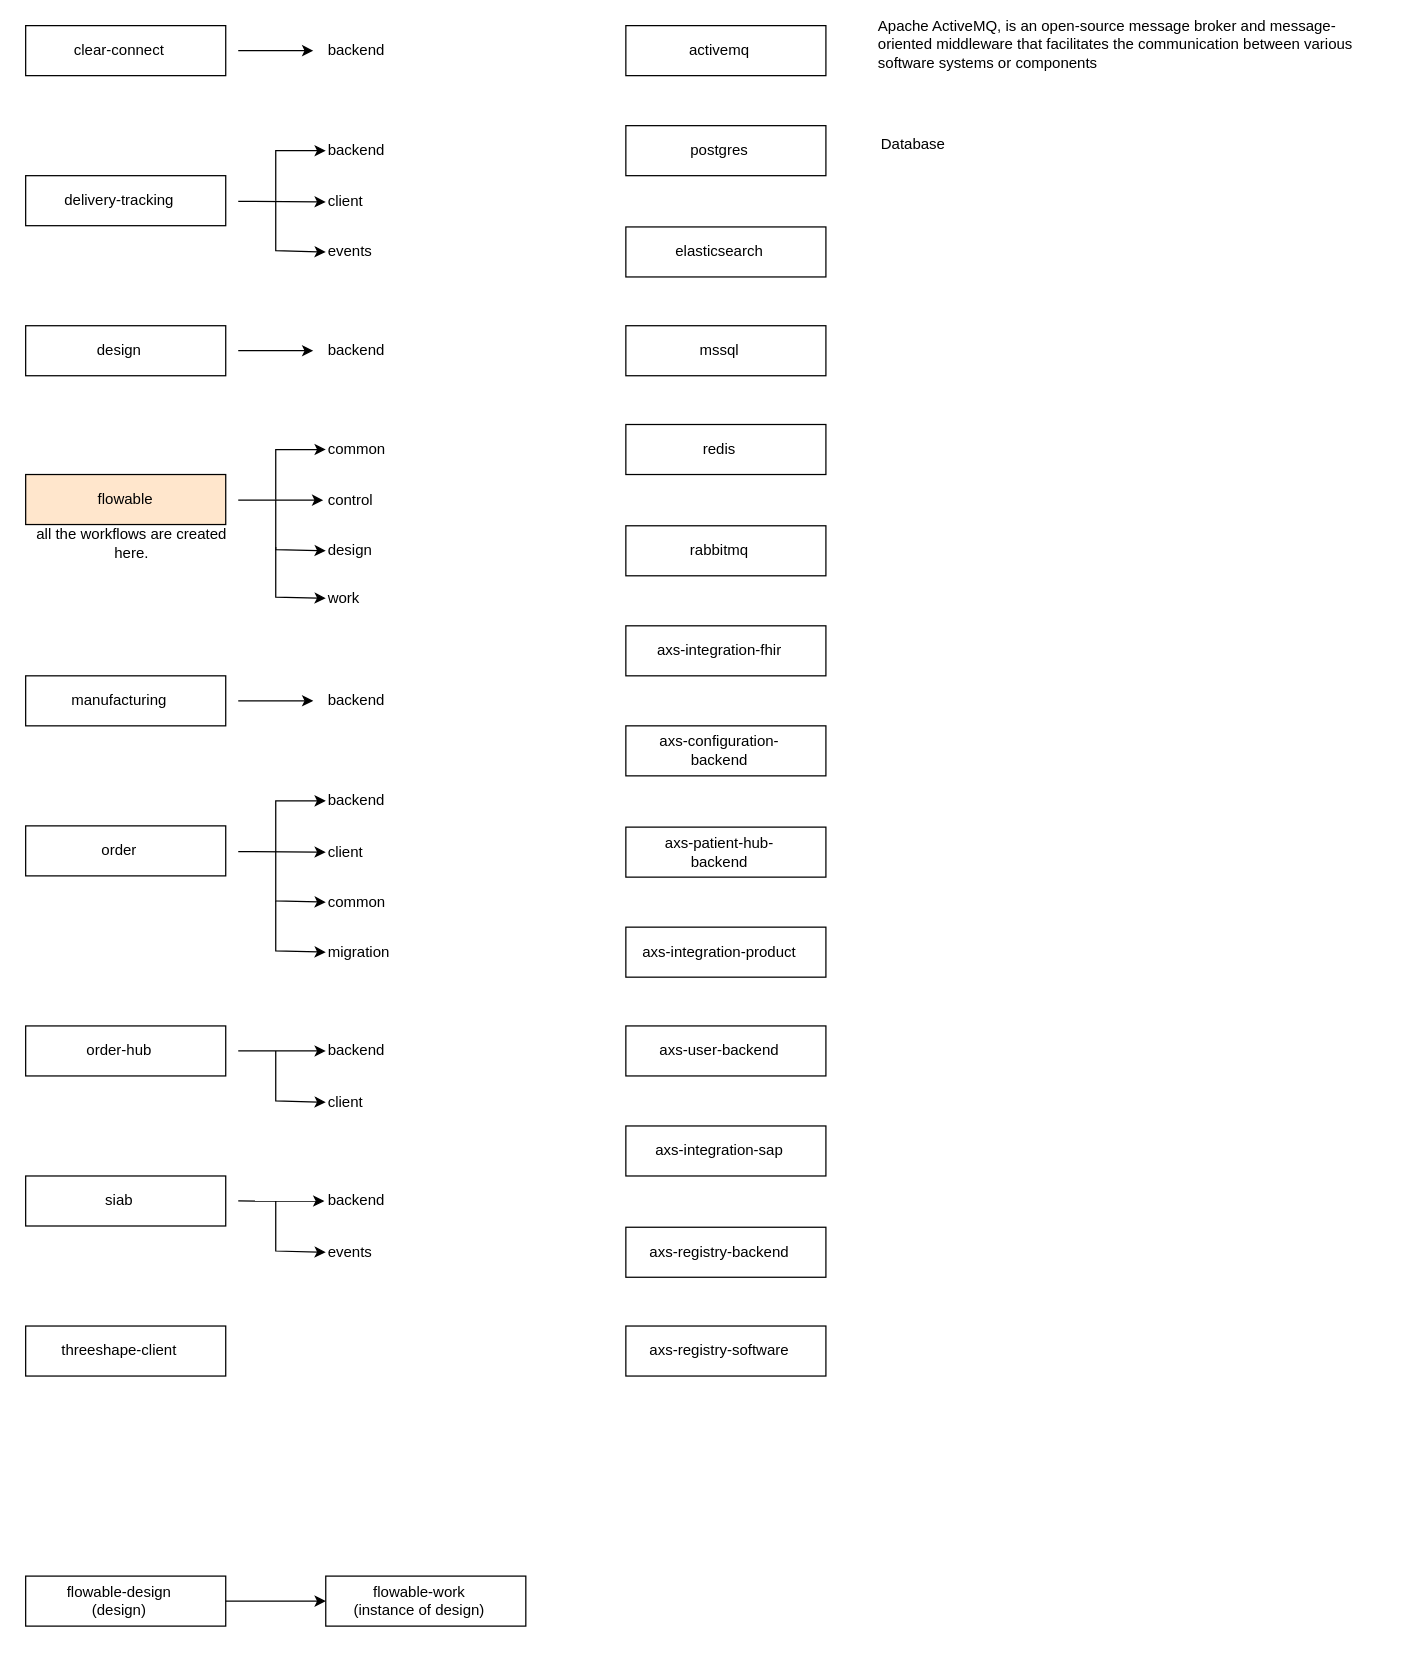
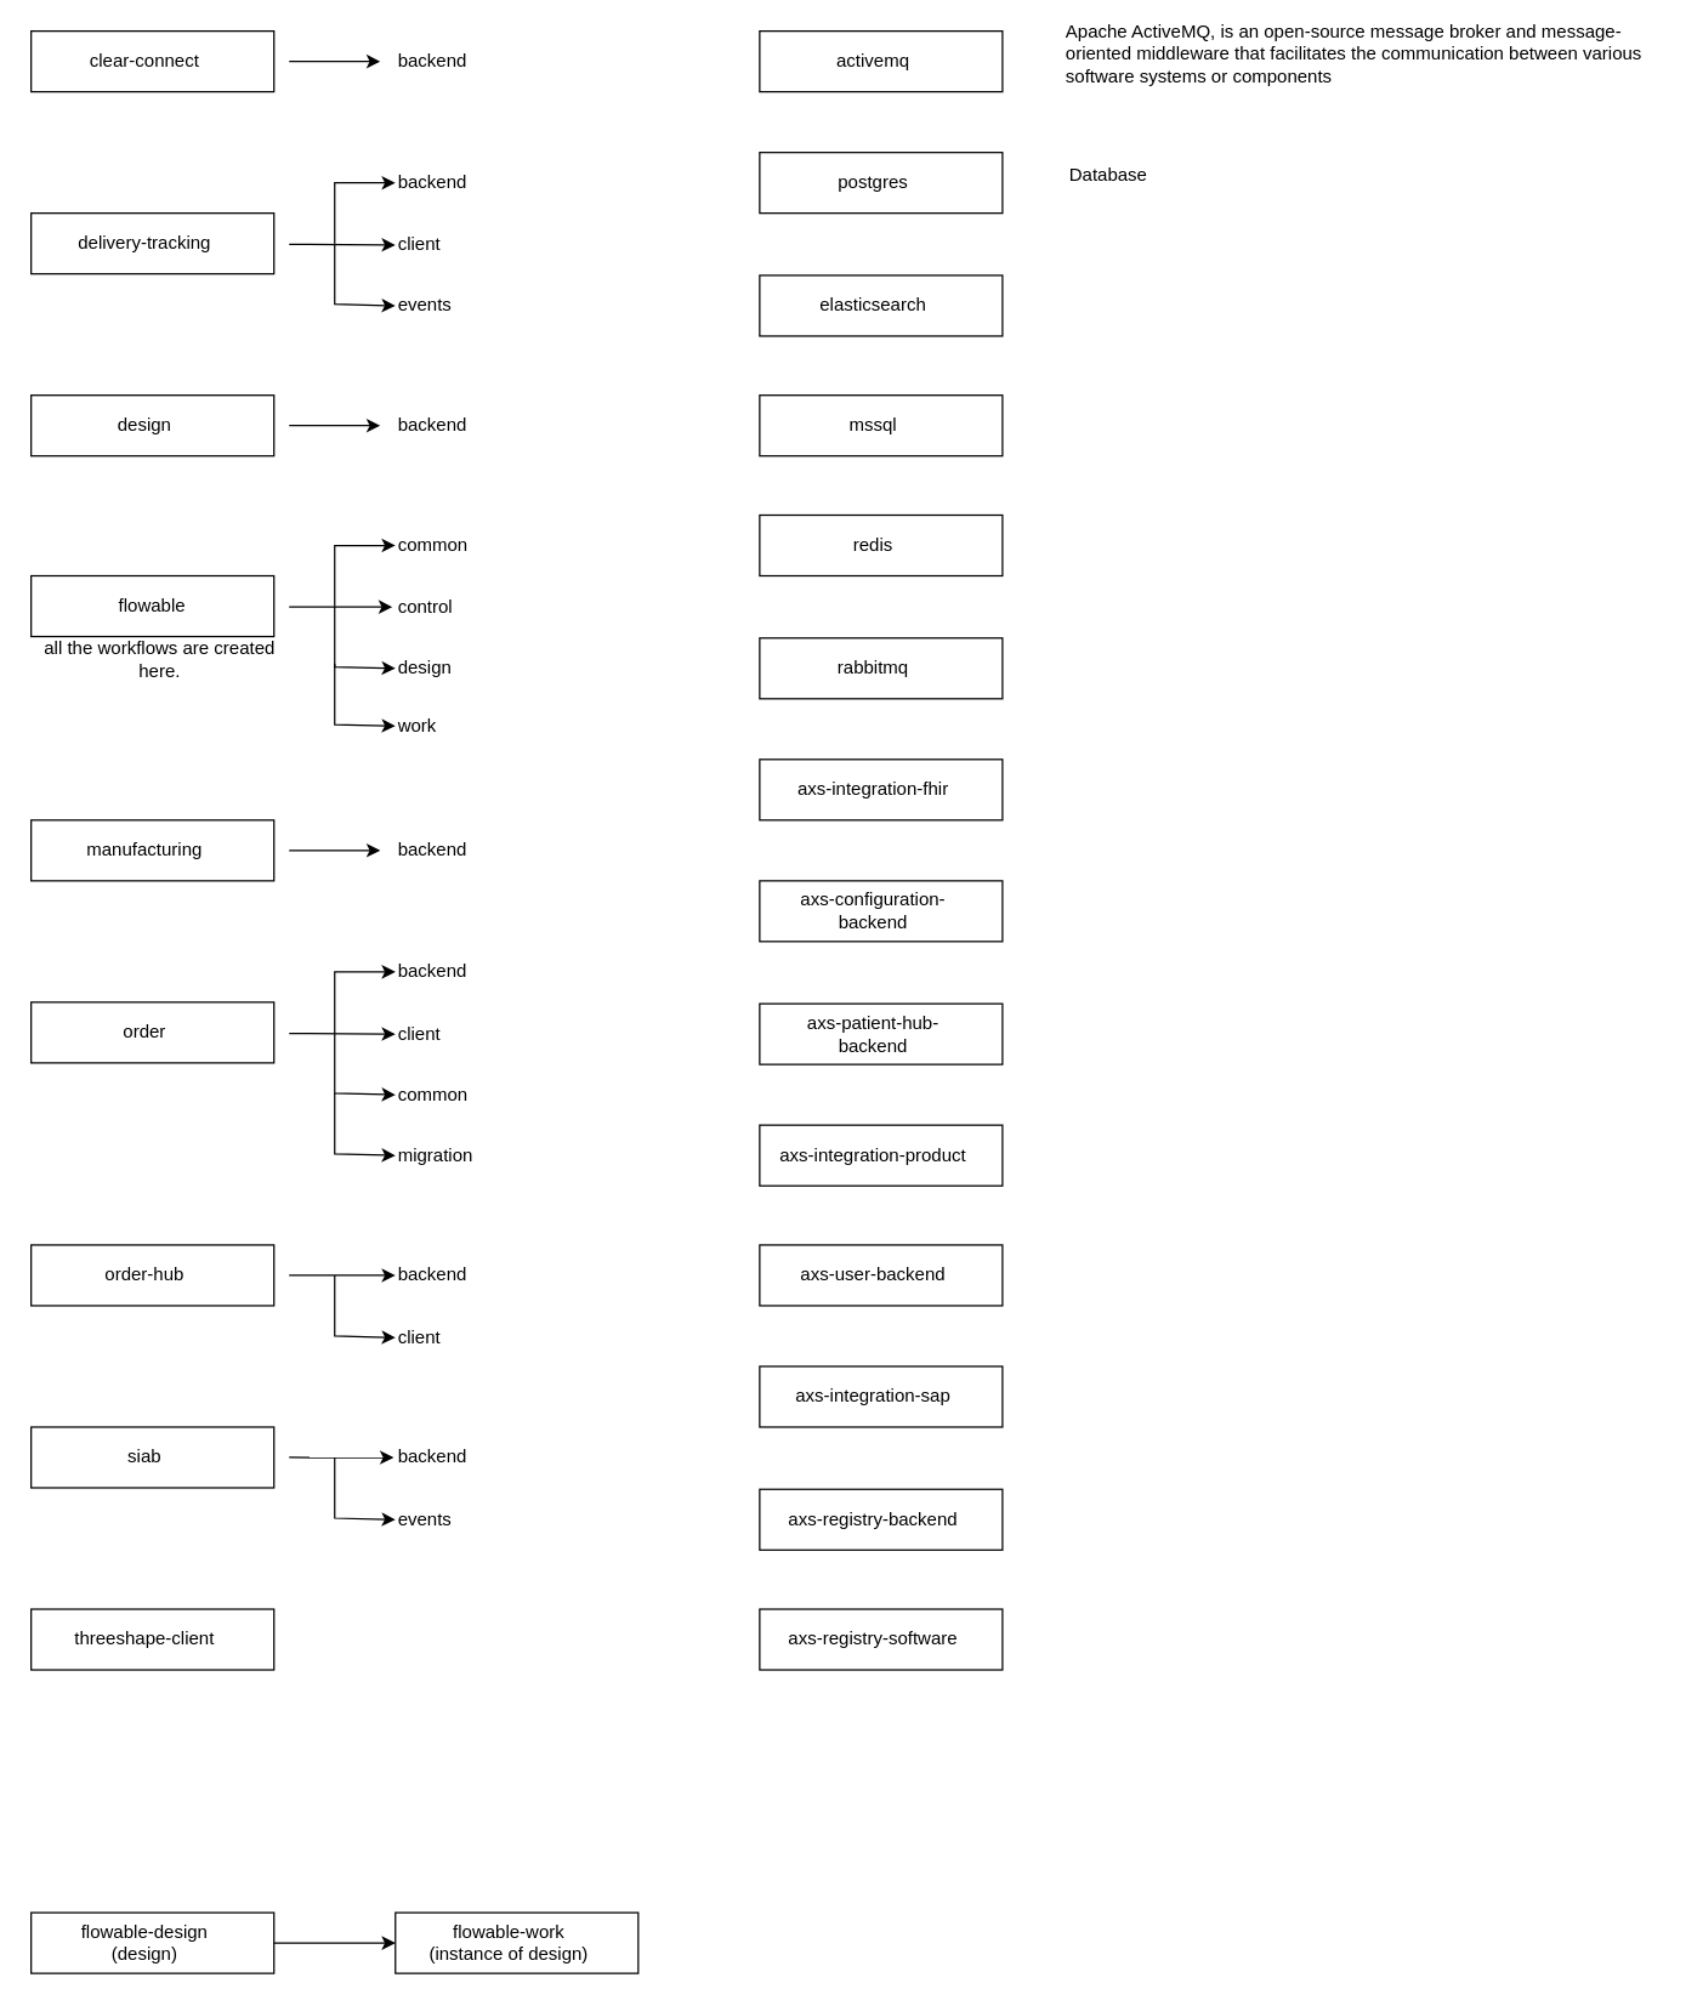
- <mxCell id="14" value="flowable" style="rounded=0;whiteSpace=wrap;html=1;fillColor=#ffe6cc;" parent="1" vertex="1"><mxGeometry x="20" y="379" width="160" height="40" as="geometry" /></mxCell>
+ <mxCell id="14" value="flowable" style="rounded=0;whiteSpace=wrap;html=1;" parent="1" vertex="1"><mxGeometry x="20" y="379" width="160" height="40" as="geometry" /></mxCell>
